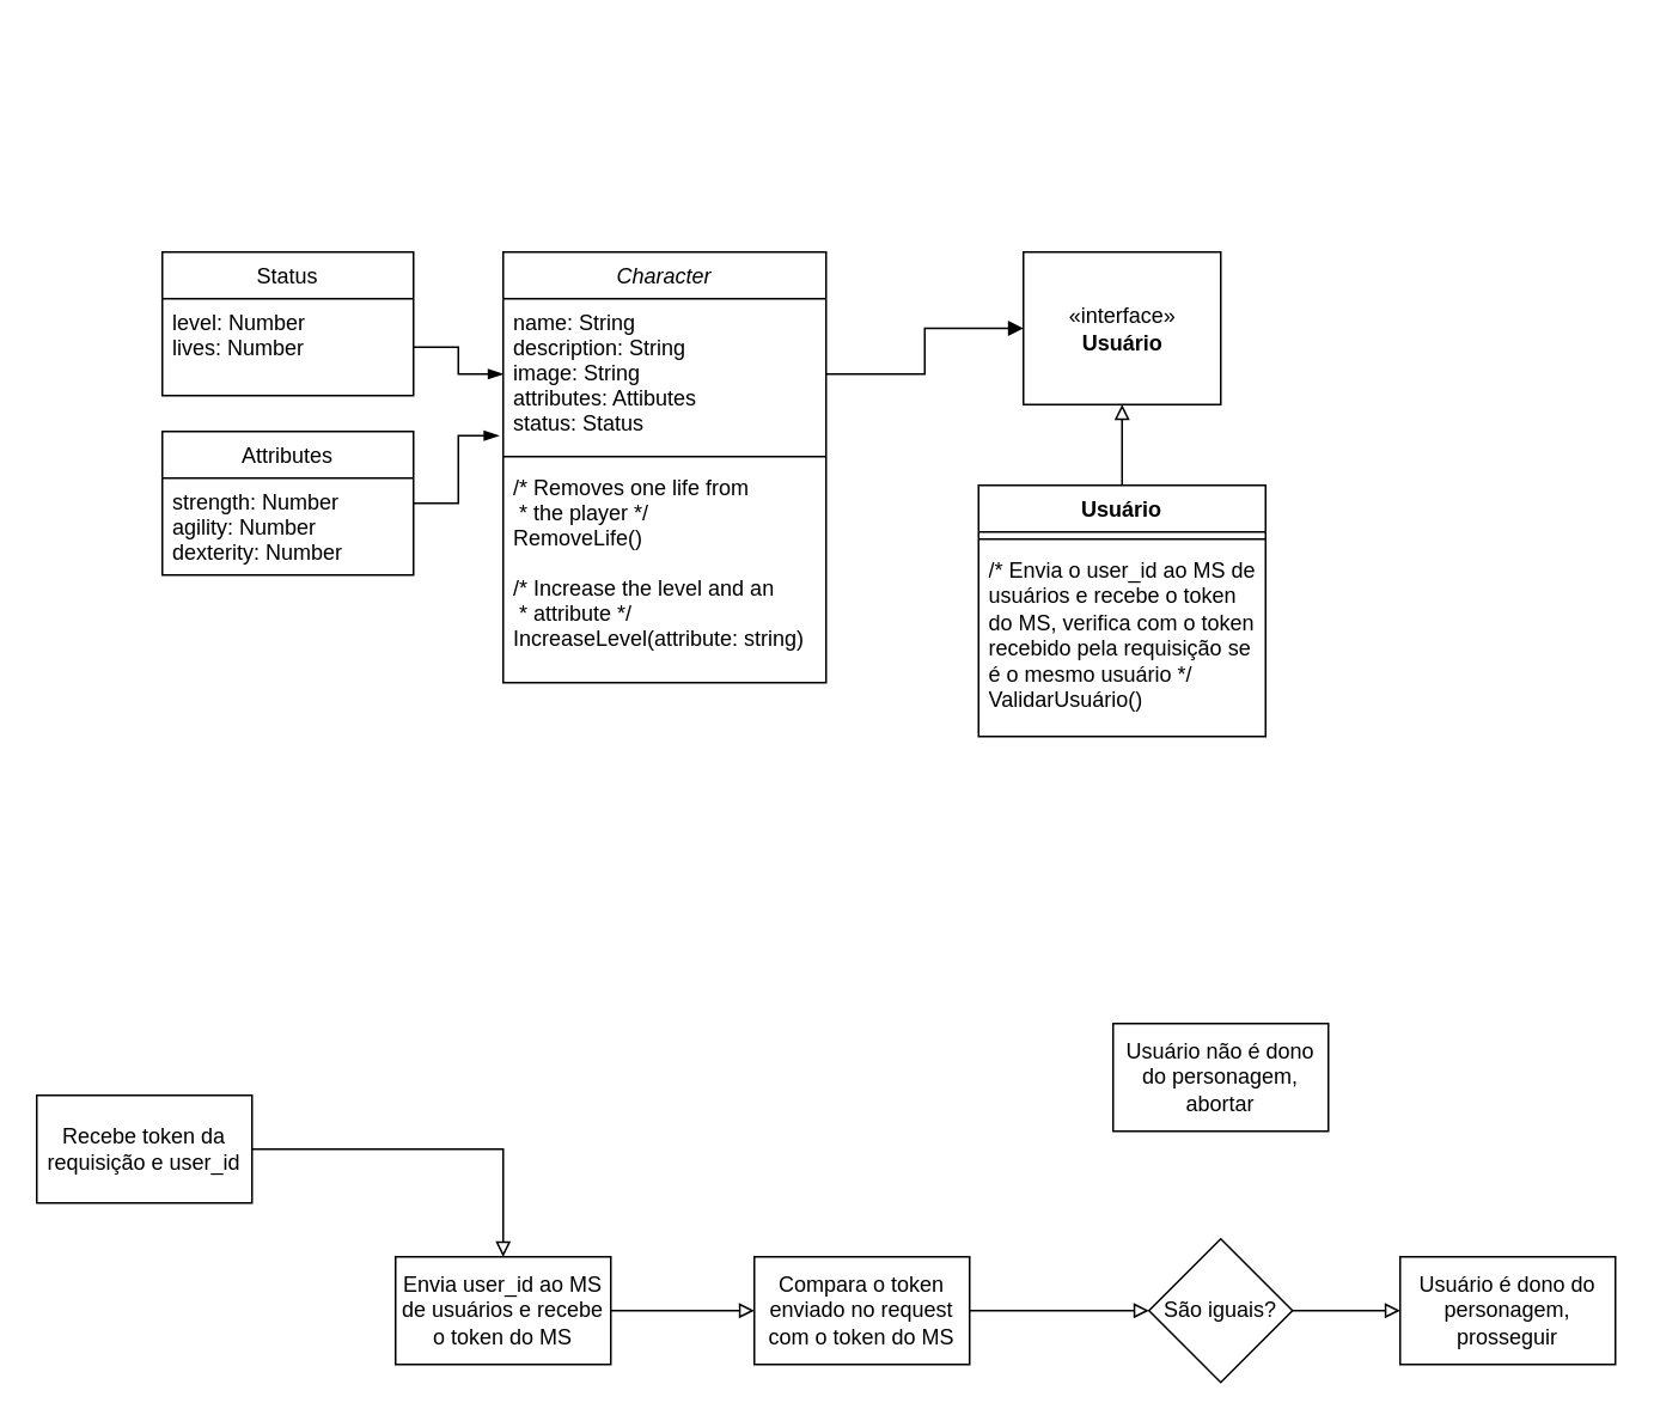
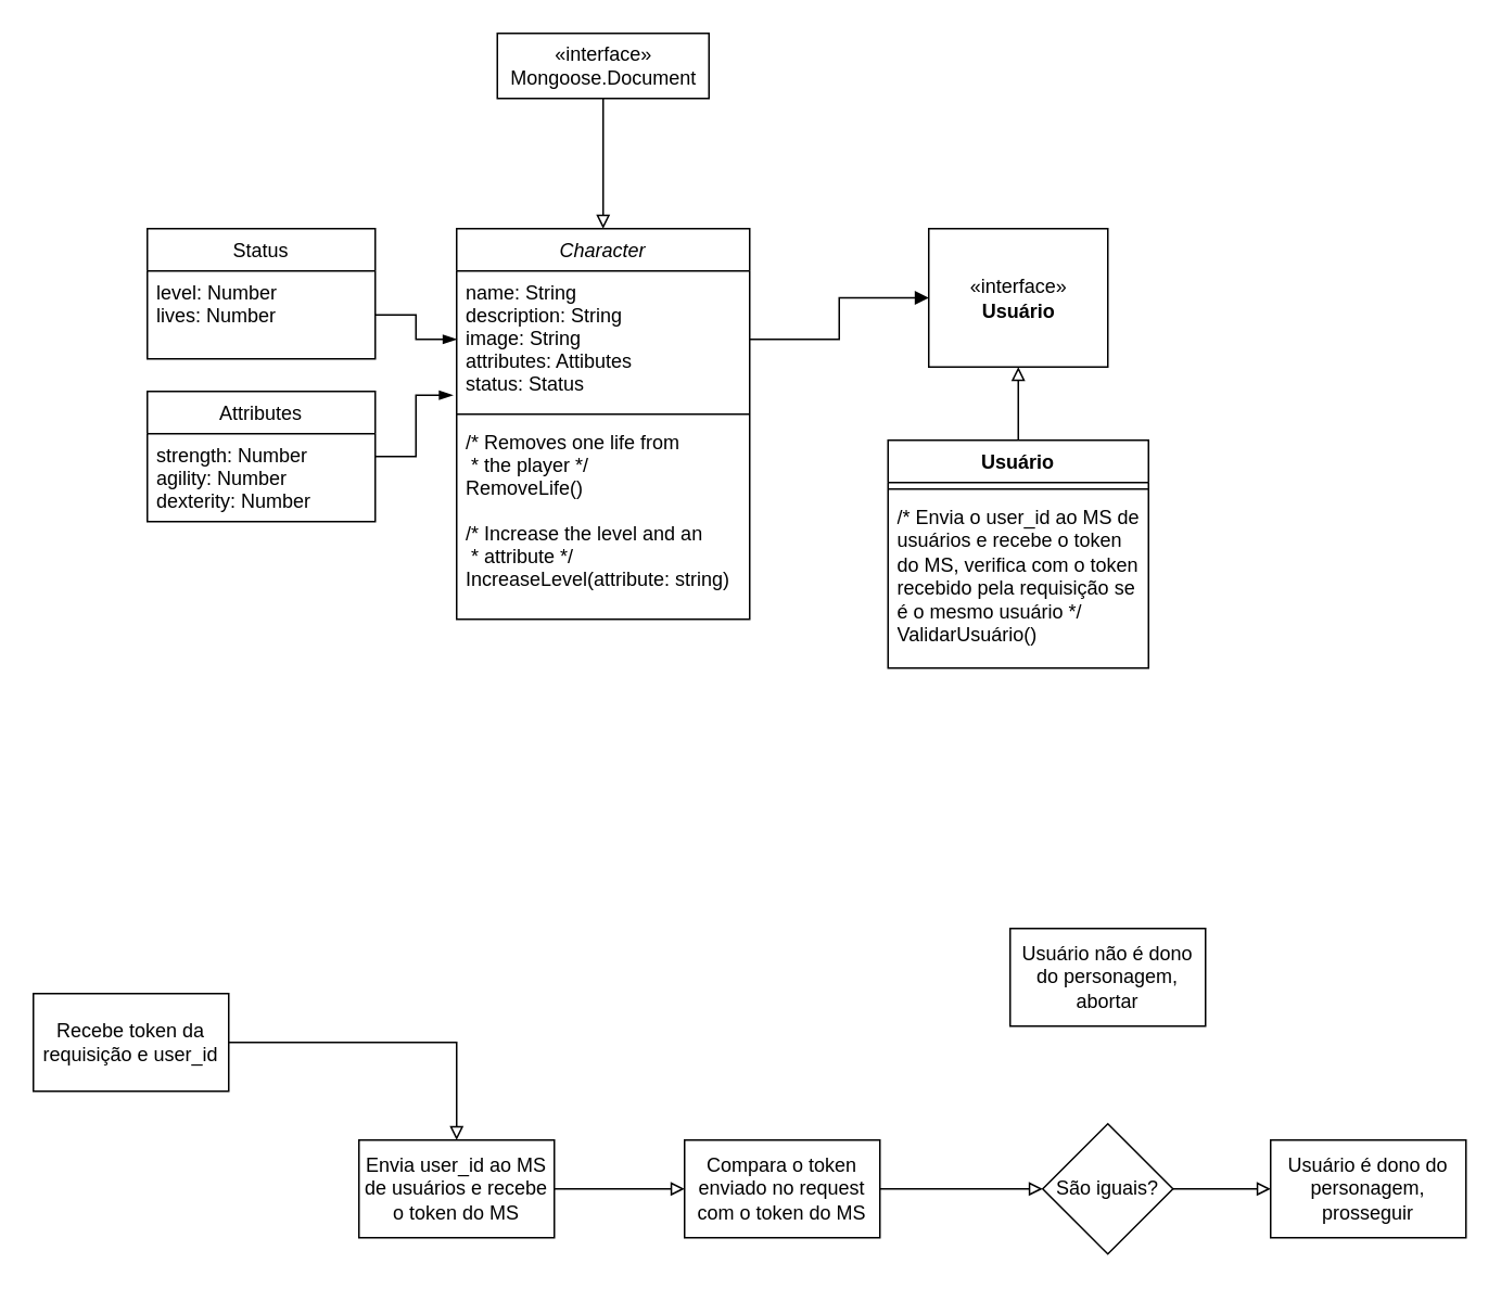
+ <mxCell id="10" value="&lt;div&gt;«interface»&lt;/div&gt;&lt;div&gt;Mongoose.Document&lt;/div&gt;" style="html=1;" parent="1" vertex="1"><mxGeometry x="305" y="20" width="130" height="40" as="geometry" /></mxCell>
+ <mxCell id="9" style="edgeStyle=orthogonalEdgeStyle;rounded=0;orthogonalLoop=1;jettySize=auto;html=1;endArrow=block;endFill=0;" parent="1" source="10" target="2" edge="1"><mxGeometry relative="1" as="geometry" /></mxCell>
